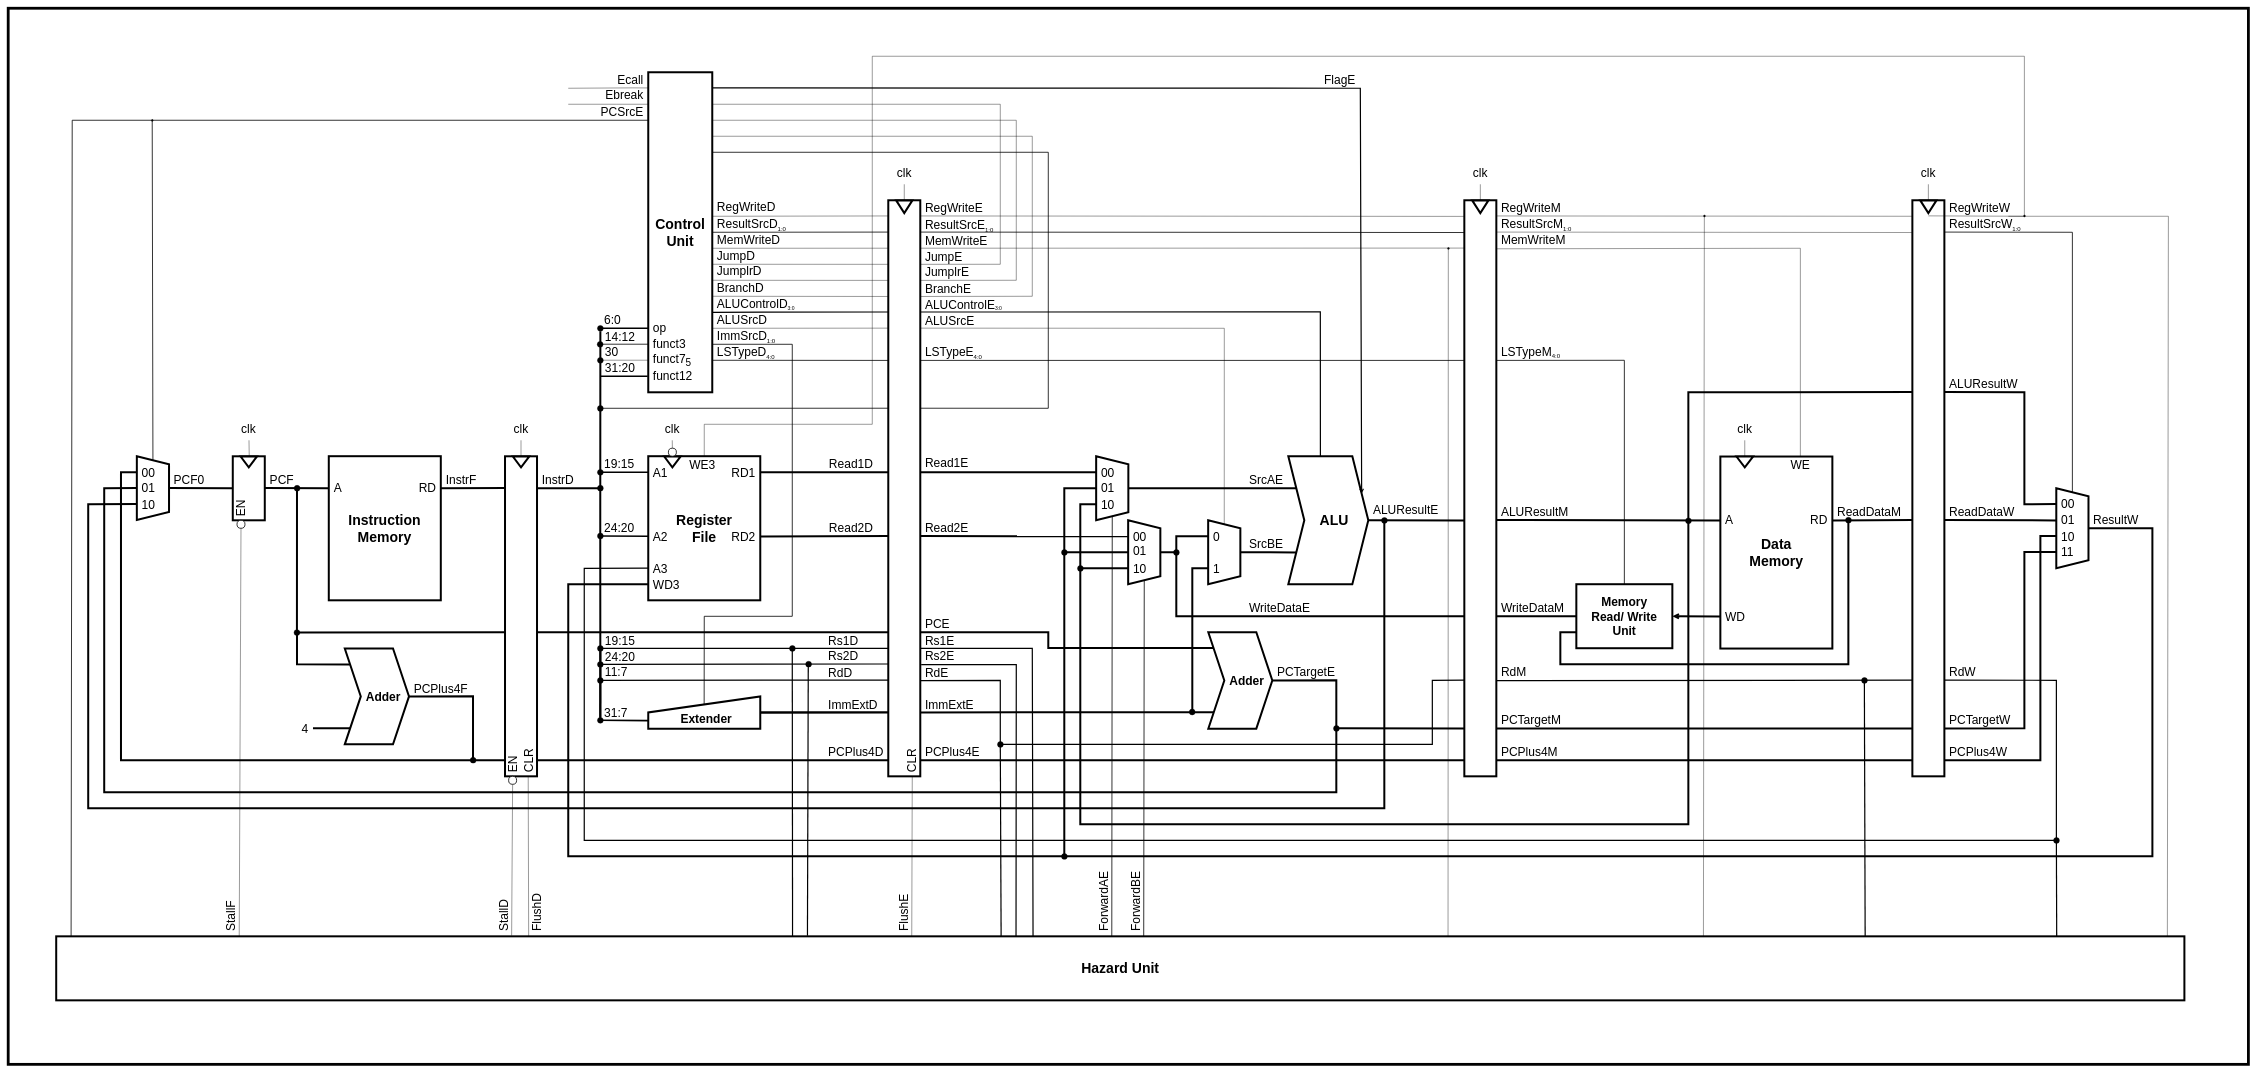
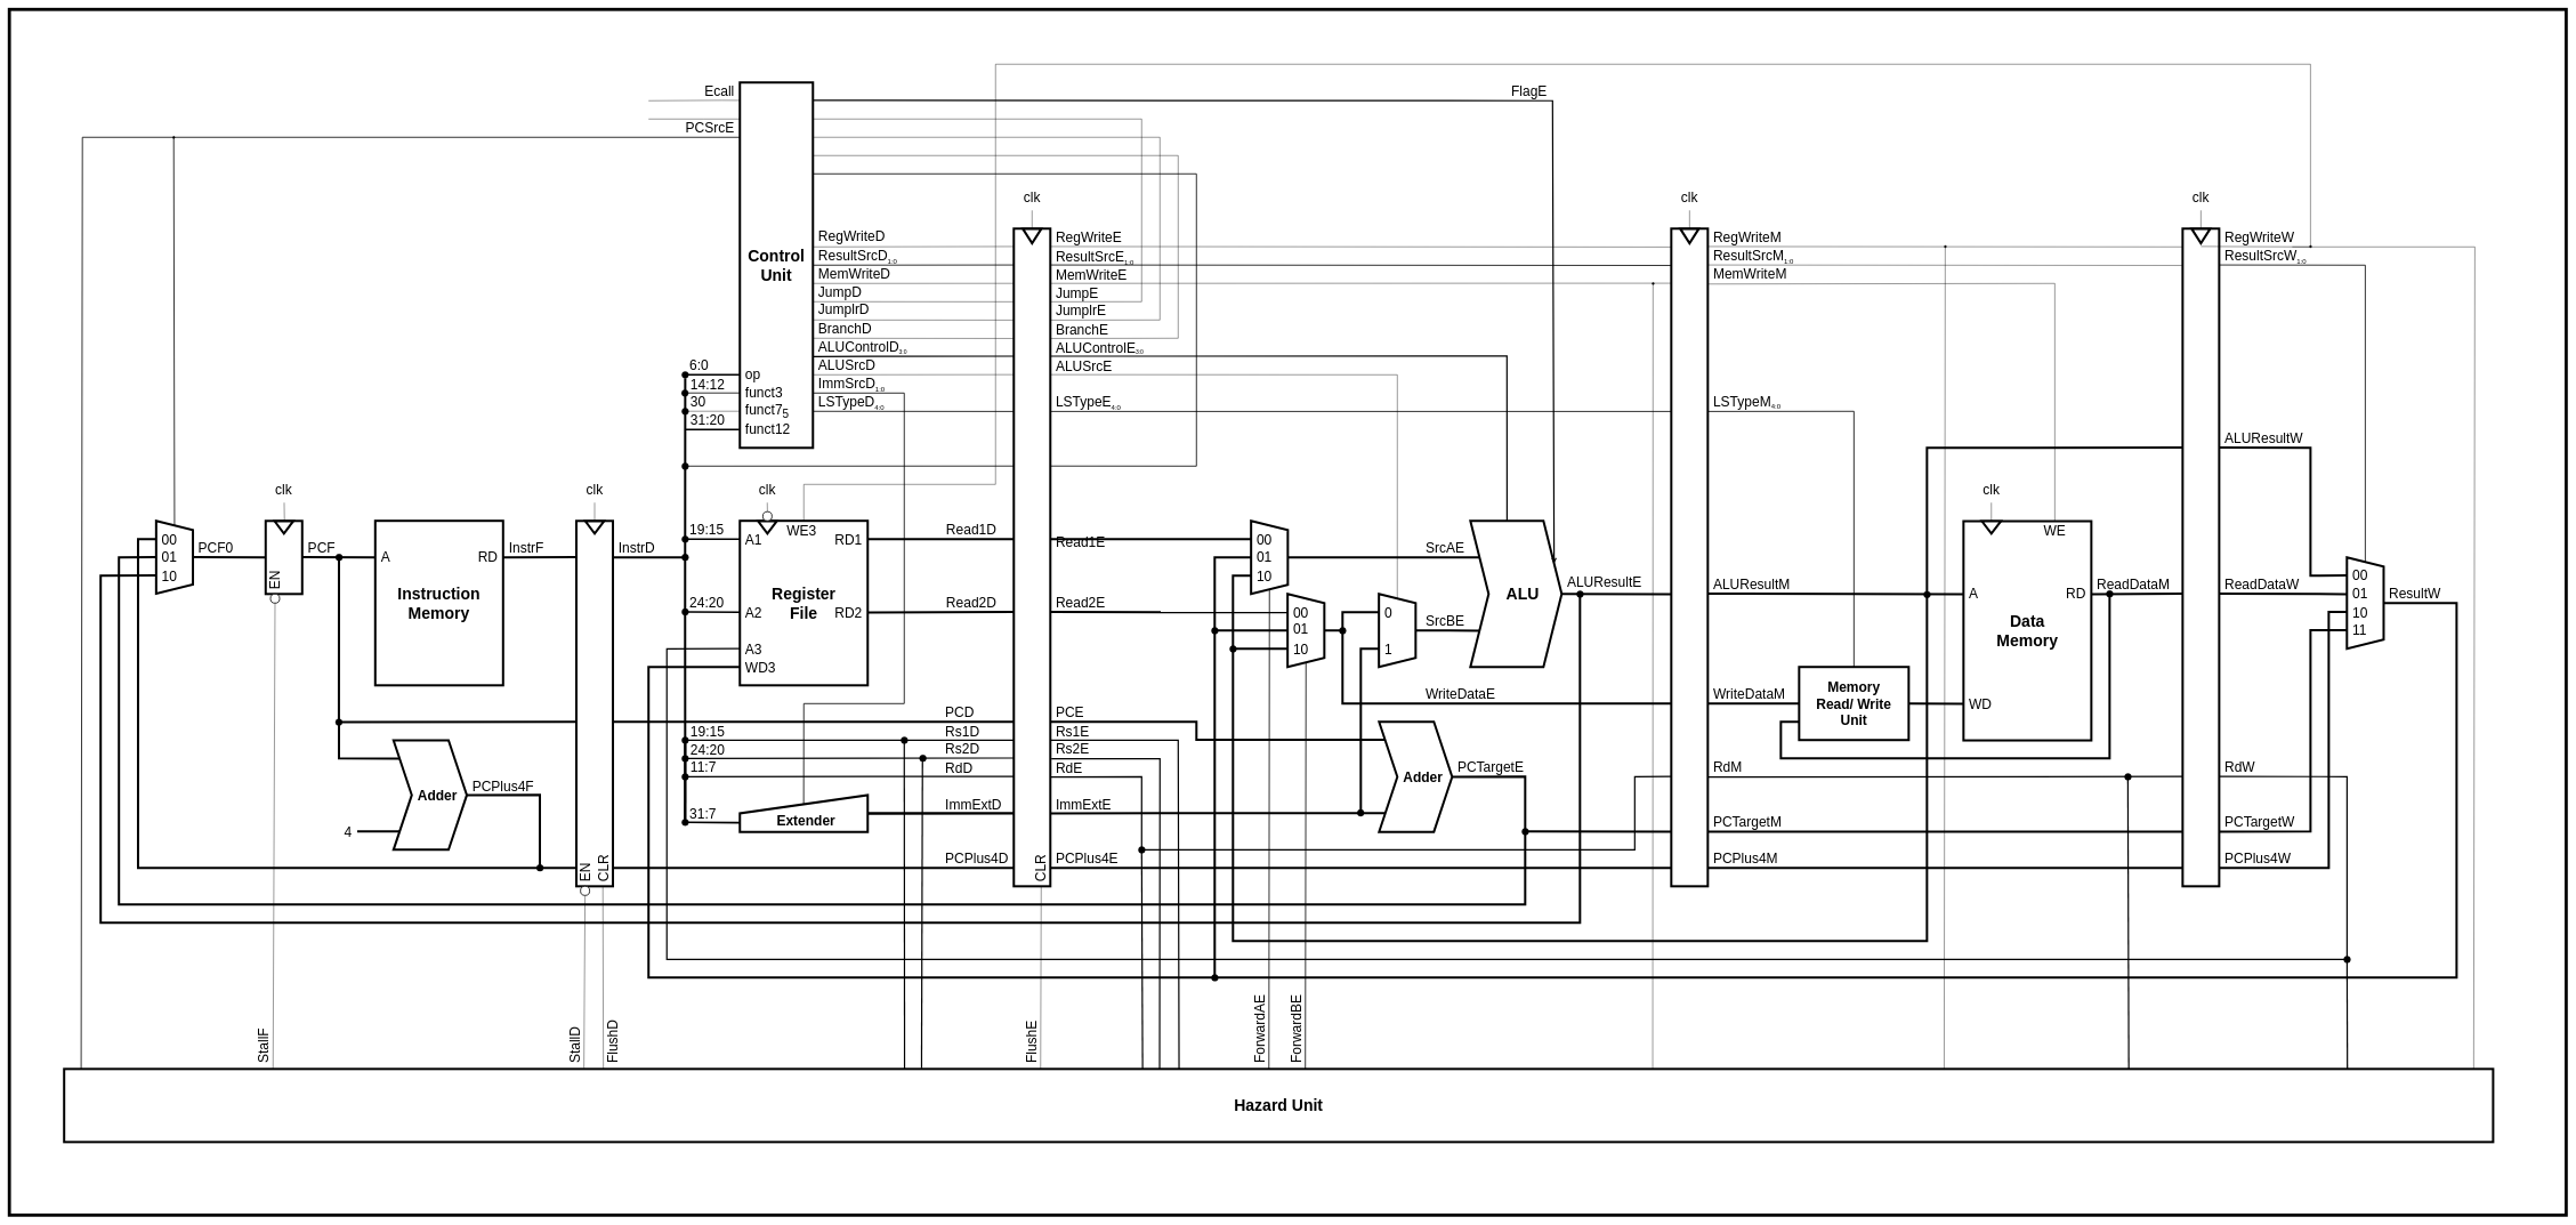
- <mxCell id="232" value="Ebreak" style="text;html=1;align=right;verticalAlign=middle;whiteSpace=wrap;rounded=0;fontSize=30;" parent="1" vertex="1"><mxGeometry x="1470" y="225" width="140" height="24.82" as="geometry" /></mxCell>
- <mxCell id="245" value="Read1E" style="text;html=1;align=left;verticalAlign=middle;whiteSpace=wrap;rounded=0;fontSize=30;" parent="1" vertex="1"><mxGeometry x="2310" y="1144.18" width="140" height="24.82" as="geometry" /></mxCell>
+ <mxCell id="245" value="Read1E" style="text;html=1;align=left;verticalAlign=middle;whiteSpace=wrap;rounded=0;fontSize=30;" parent="1" vertex="1"><mxGeometry x="2310" y="1174.18" width="140" height="24.82" as="geometry" /></mxCell>
- <mxCell id="99" value="" style="endArrow=open;html=1;rounded=0;entryX=1;entryY=0.5;entryDx=0;entryDy=0;entryPerimeter=0;exitX=0;exitY=0.5;exitDx=0;exitDy=160;exitPerimeter=0;strokeWidth=5;" parent="1" source="18" target="19" edge="1"><mxGeometry width="50" height="50" relative="1" as="geometry"><mxPoint x="3970" y="1580" as="sourcePoint" /><mxPoint x="4020" y="1530" as="targetPoint" /></mxGeometry></mxCell>
+ <mxCell id="99" value="" style="endArrow=none;html=1;rounded=0;entryX=1;entryY=0.5;entryDx=0;entryDy=0;entryPerimeter=0;exitX=0;exitY=0.5;exitDx=0;exitDy=160;exitPerimeter=0;strokeWidth=5;" parent="1" source="18" target="19" edge="1"><mxGeometry width="50" height="50" relative="1" as="geometry"><mxPoint x="3970" y="1580" as="sourcePoint" /><mxPoint x="4020" y="1530" as="targetPoint" /></mxGeometry></mxCell>
+ <mxCell id="252" value="PCD" style="text;html=1;align=left;verticalAlign=middle;whiteSpace=wrap;rounded=0;fontSize=30;" parent="1" vertex="1"><mxGeometry x="2067.57" y="1546.61" width="140" height="24.82" as="geometry" /></mxCell>
